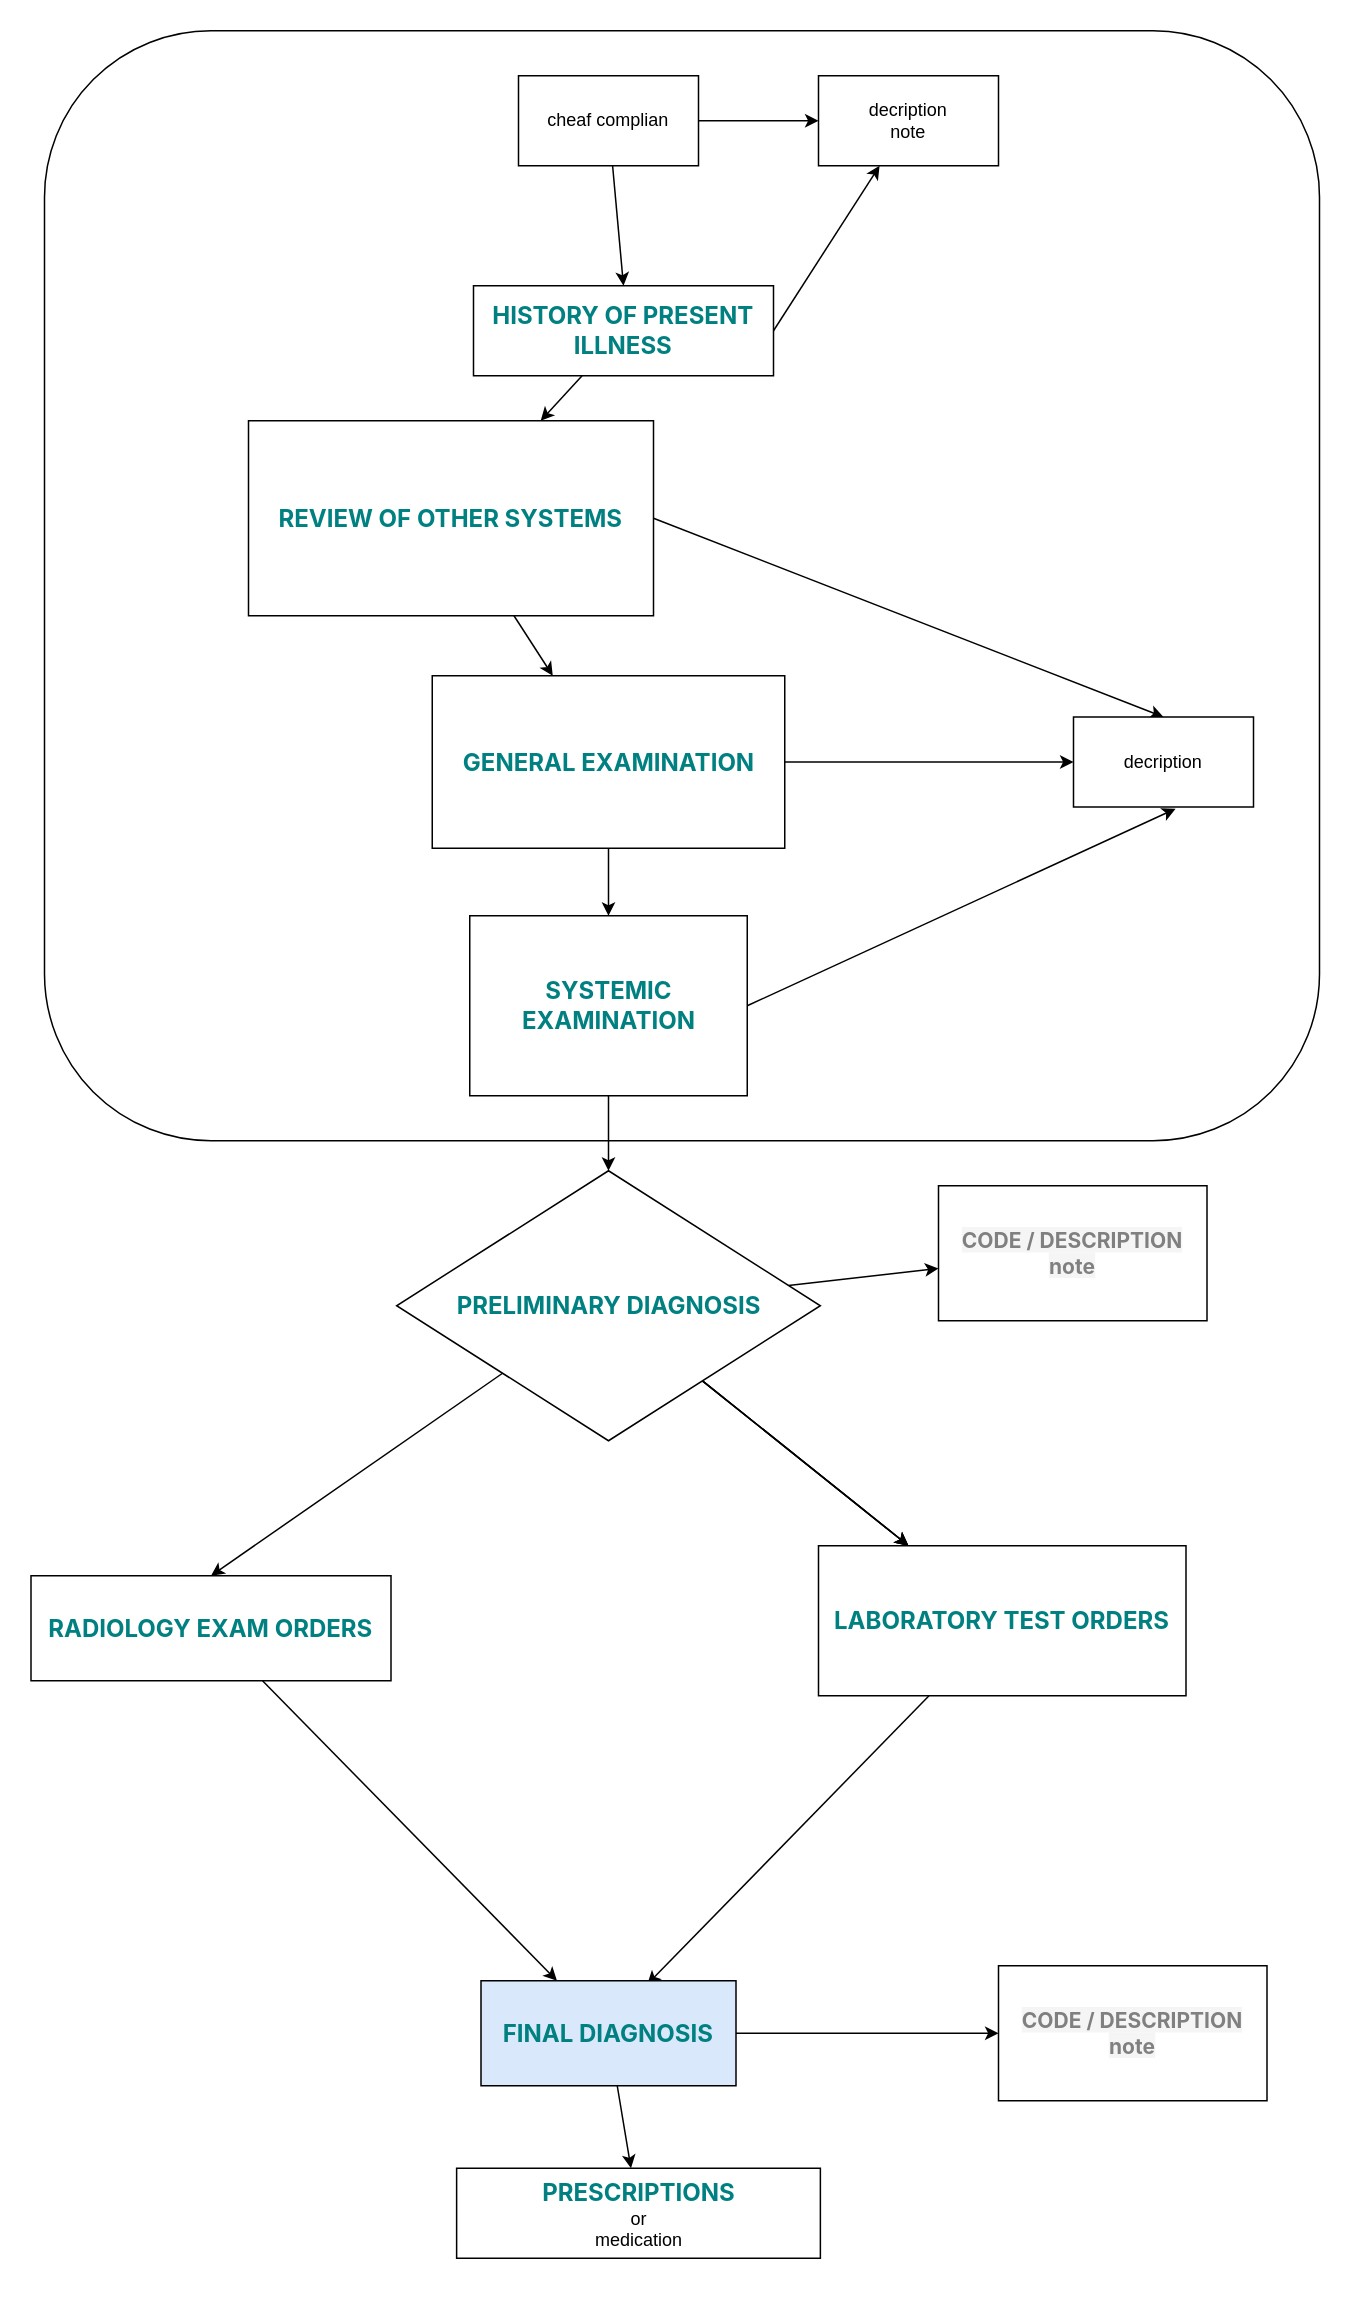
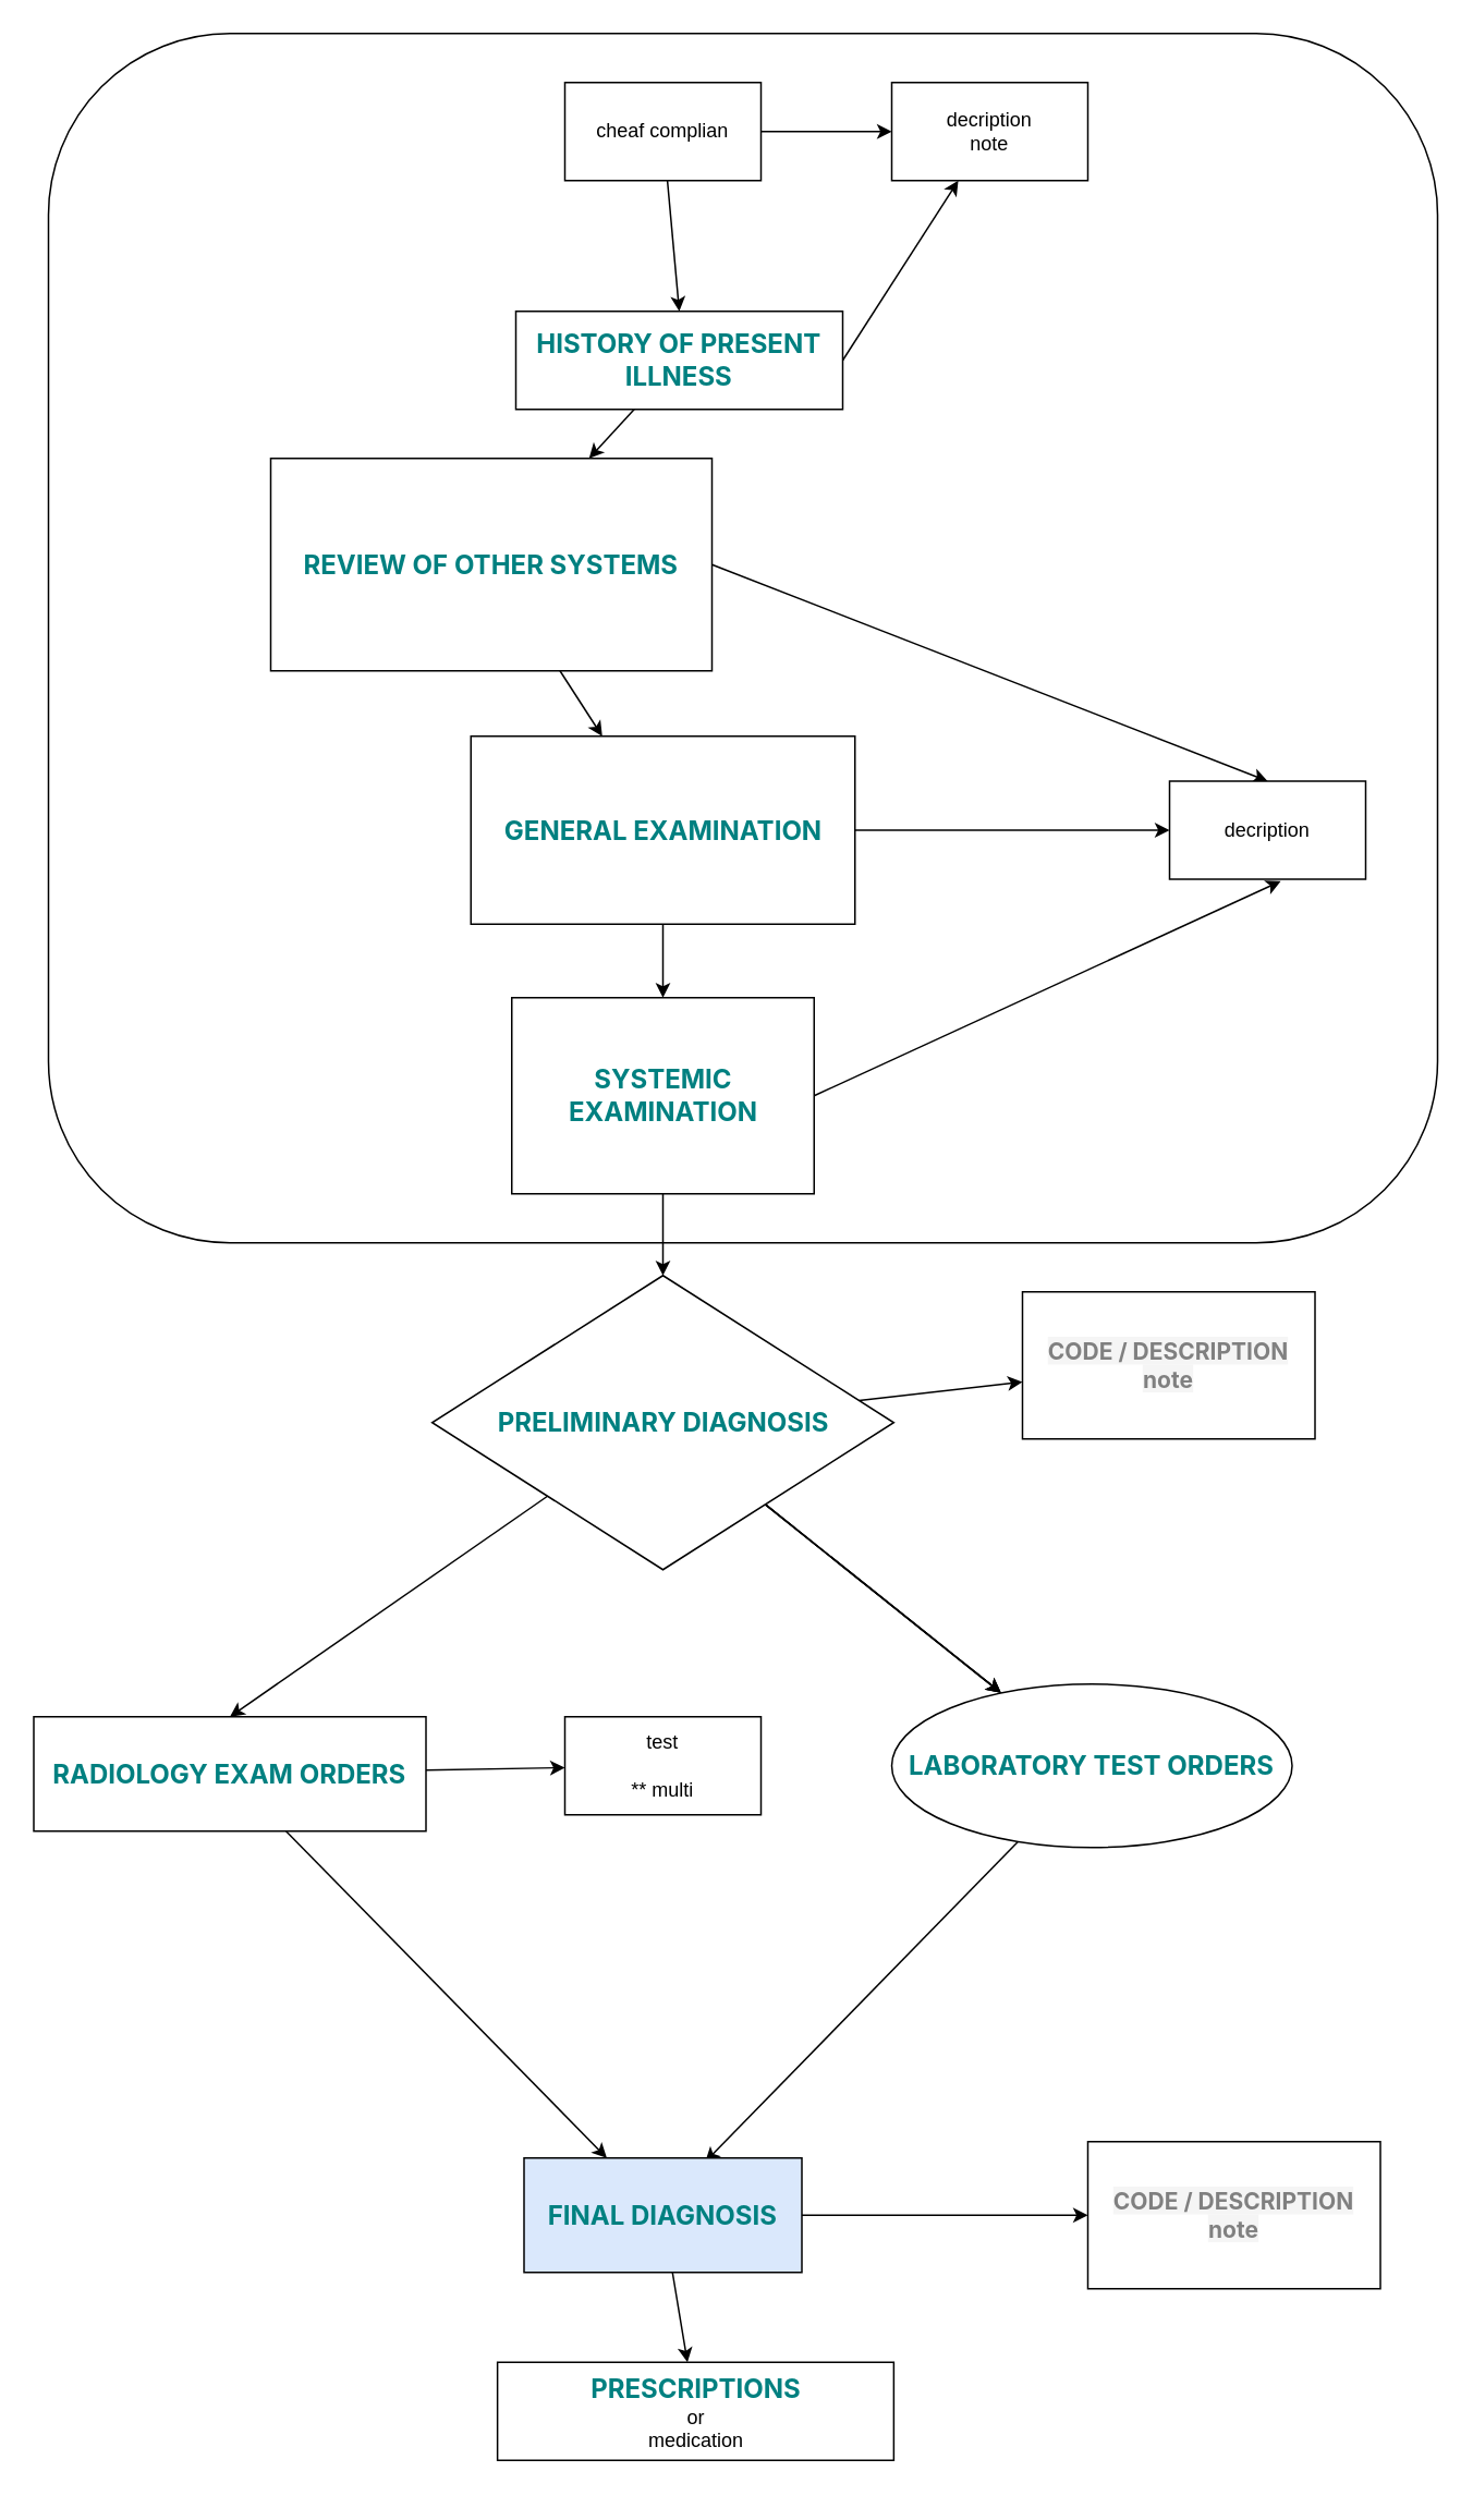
+ <mxCell id="30" value="test&lt;br&gt;&lt;br&gt;** multi" style="whiteSpace=wrap;html=1;rounded=0;" parent="2" vertex="1"><mxGeometry x="325" y="1030" width="120" height="60" as="geometry" /></mxCell>
- <mxCell id="29" value="&lt;span style=&quot;color: rgb(0, 128, 128); font-family: -apple-system, BlinkMacSystemFont, &amp;quot;Segoe UI&amp;quot;, Roboto, &amp;quot;Helvetica Neue&amp;quot;, Arial, sans-serif, &amp;quot;Apple Color Emoji&amp;quot;, &amp;quot;Segoe UI Emoji&amp;quot;, &amp;quot;Segoe UI Symbol&amp;quot;; font-size: 16px; font-weight: 700; text-align: start; background-color: rgb(255, 255, 255);&quot;&gt;LABORATORY TEST ORDERS&lt;/span&gt;" style="whiteSpace=wrap;html=1;rounded=0;" parent="2" vertex="1"><mxGeometry x="525" y="1010" width="245" height="100" as="geometry" /></mxCell>
+ <mxCell id="29" value="&lt;span style=&quot;color: rgb(0, 128, 128); font-family: -apple-system, BlinkMacSystemFont, &amp;quot;Segoe UI&amp;quot;, Roboto, &amp;quot;Helvetica Neue&amp;quot;, Arial, sans-serif, &amp;quot;Apple Color Emoji&amp;quot;, &amp;quot;Segoe UI Emoji&amp;quot;, &amp;quot;Segoe UI Symbol&amp;quot;; font-size: 16px; font-weight: 700; text-align: start; background-color: rgb(255, 255, 255);&quot;&gt;LABORATORY TEST ORDERS&lt;/span&gt;" style="ellipse;whiteSpace=wrap;html=1;" parent="2" vertex="1"><mxGeometry x="525" y="1010" width="245" height="100" as="geometry" /></mxCell>
+ <mxCell id="31" style="edgeStyle=none;html=1;" parent="2" source="33" target="30" edge="1"><mxGeometry relative="1" as="geometry" /></mxCell>
